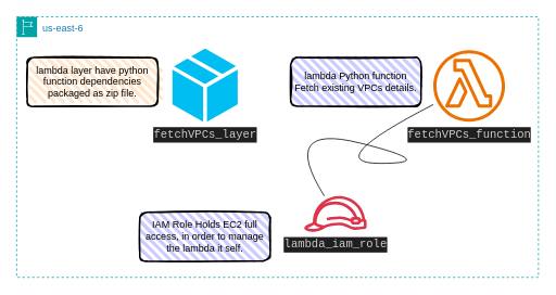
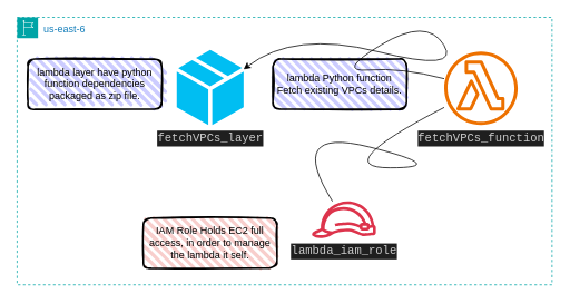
+ <mxCell id="10" value="" style="curved=1;endArrow=classic;html=1;rounded=0;entryX=1;entryY=0.26;entryDx=0;entryDy=0;entryPerimeter=0;" edge="1" parent="2" source="4" target="3"><mxGeometry width="50" height="50" relative="1" as="geometry"><mxPoint x="521" y="-6" as="sourcePoint" /><mxPoint x="387" y="106" as="targetPoint" /><Array as="points"><mxPoint x="460" y="60" /><mxPoint x="381" y="66" /><mxPoint x="490" /><mxPoint x="531" y="66" /><mxPoint x="331" y="16" /></Array></mxGeometry></mxCell>
- <mxCell id="9" value="lambda layer have python function dependencies packaged as zip file." style="rounded=1;whiteSpace=wrap;html=1;strokeWidth=2;fillWeight=4;hachureGap=8;hachureAngle=45;fillColor=#ffe6cc;sketch=1;" vertex="1" parent="2"><mxGeometry x="13" y="50" width="160" height="60" as="geometry" /></mxCell>
+ <mxCell id="9" value="lambda layer have python function dependencies packaged as zip file." style="rounded=1;whiteSpace=wrap;html=1;strokeWidth=2;fillWeight=4;hachureGap=8;hachureAngle=45;fillColor=#CCCCFF;sketch=1;" vertex="1" parent="2"><mxGeometry x="13" y="50" width="160" height="60" as="geometry" /></mxCell>
- <mxCell id="8" value="lambda Python function Fetch existing VPCs details." style="rounded=1;whiteSpace=wrap;html=1;strokeWidth=2;fillWeight=4;hachureGap=8;hachureAngle=45;fillColor=#CCCCFF;sketch=1;" vertex="1" parent="2"><mxGeometry x="336" y="50" width="160" height="60" as="geometry" /></mxCell>
+ <mxCell id="8" value="lambda Python function Fetch existing VPCs details." style="rounded=1;whiteSpace=wrap;html=1;strokeWidth=2;fillWeight=4;hachureGap=8;hachureAngle=45;fillColor=#CCCCFF;sketch=1;" vertex="1" parent="2"><mxGeometry x="306" y="50" width="160" height="60" as="geometry" /></mxCell>
- <mxCell id="7" value="IAM Role Holds EC2 full access, in order to manage the lambda it self." style="rounded=1;whiteSpace=wrap;html=1;strokeWidth=2;fillWeight=4;hachureGap=8;hachureAngle=45;fillColor=#CCCCFF;sketch=1;" vertex="1" parent="2"><mxGeometry x="151" y="240" width="160" height="60" as="geometry" /></mxCell>
+ <mxCell id="7" value="IAM Role Holds EC2 full access, in order to manage the lambda it self." style="rounded=1;whiteSpace=wrap;html=1;strokeWidth=2;fillWeight=4;hachureGap=8;hachureAngle=45;fillColor=#f8cecc;sketch=1;" vertex="1" parent="2"><mxGeometry x="151" y="240" width="160" height="60" as="geometry" /></mxCell>
